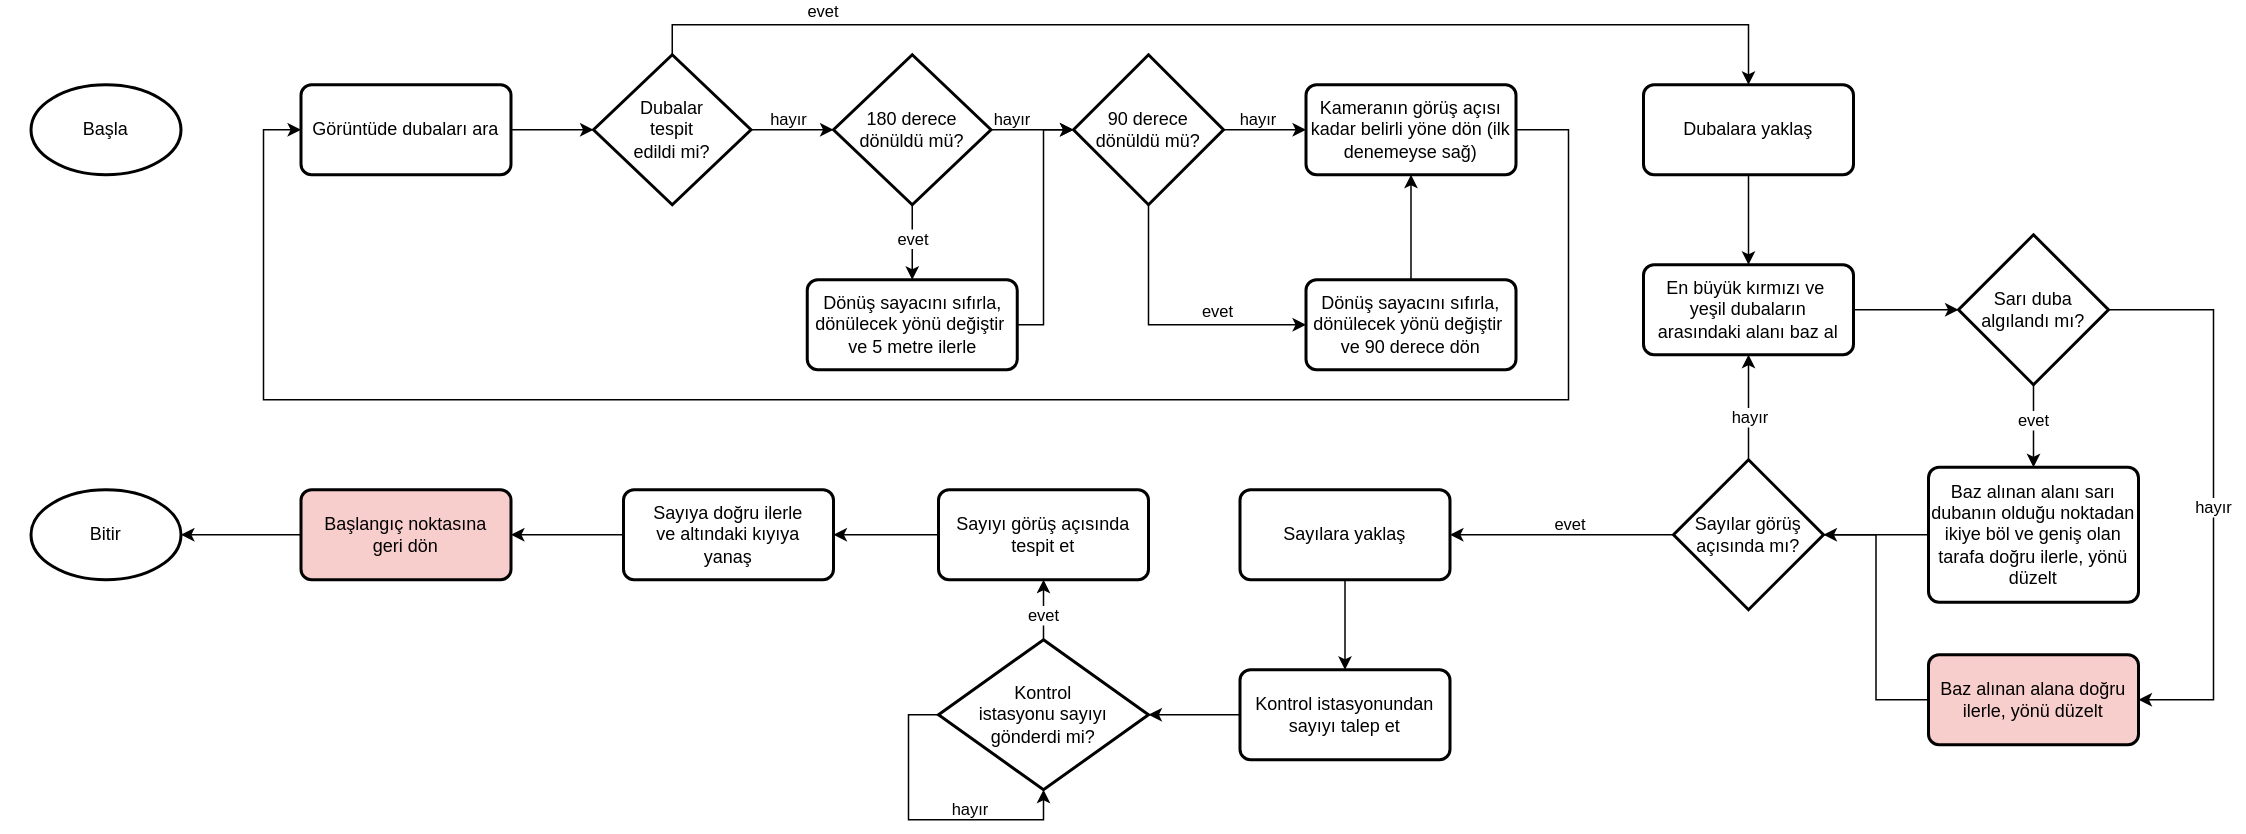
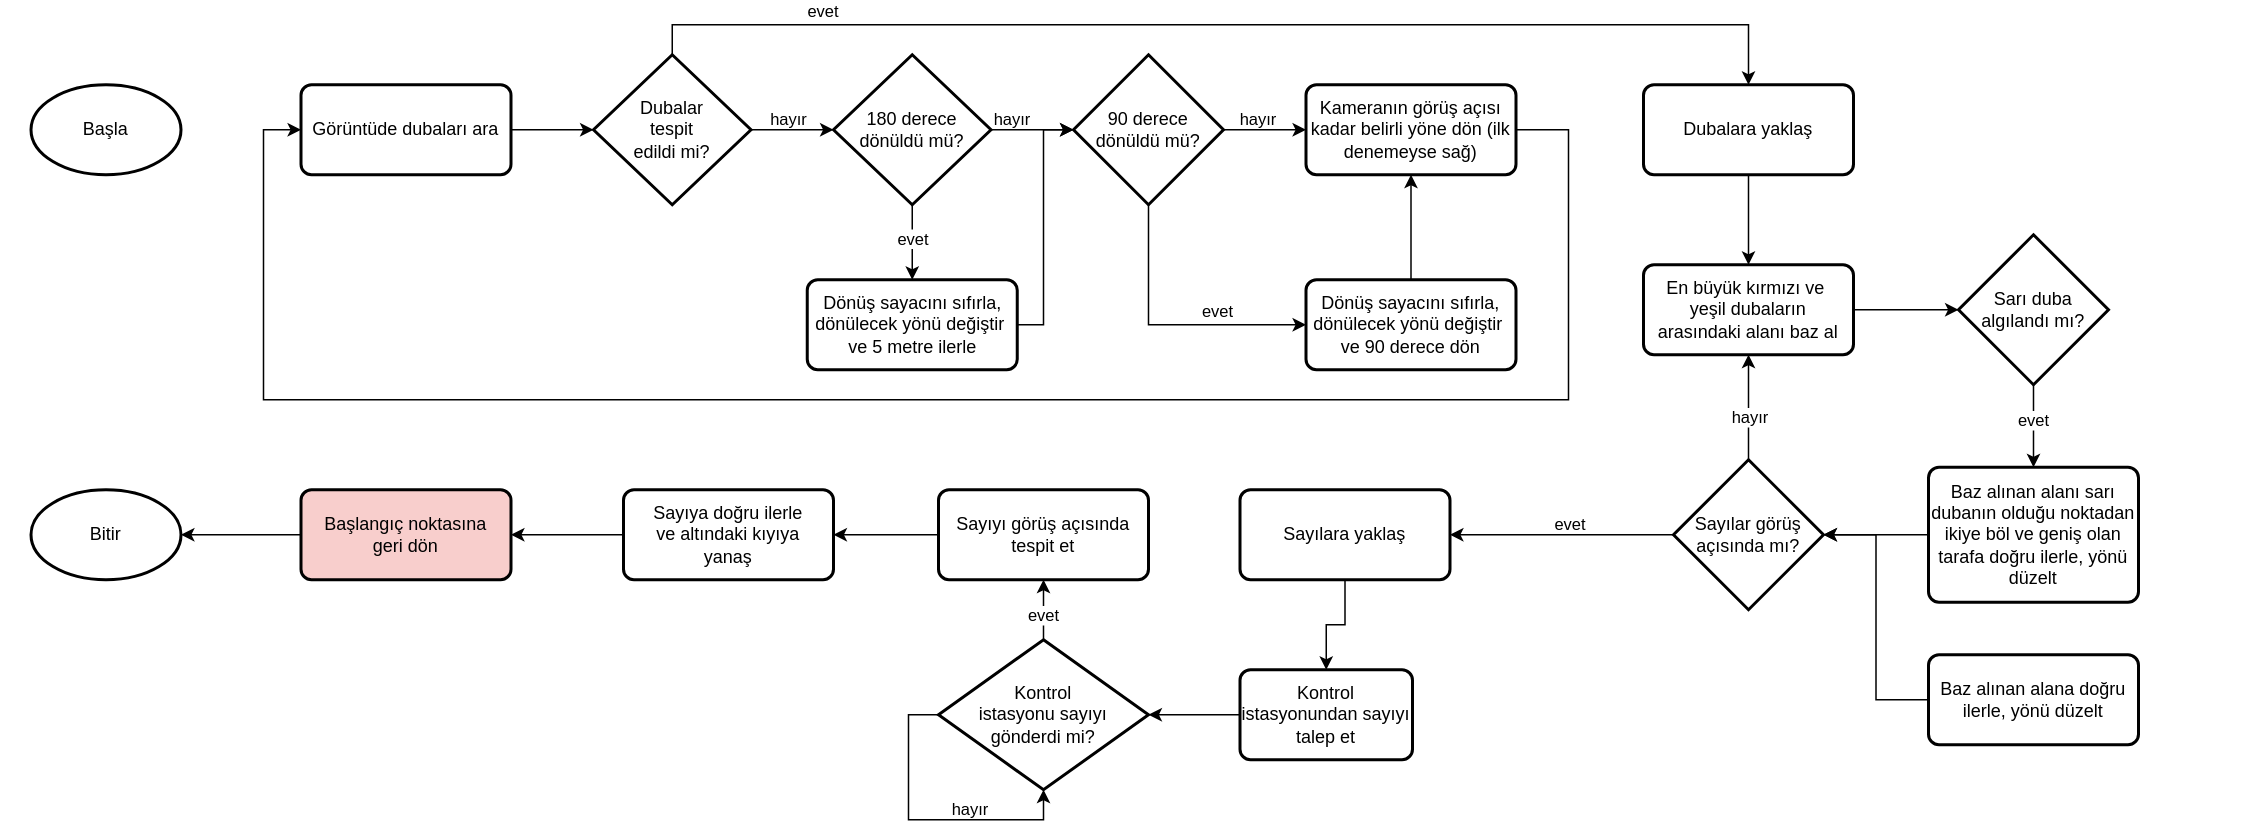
- <mxCell id="4" style="edgeStyle=orthogonalEdgeStyle;rounded=0;orthogonalLoop=1;jettySize=auto;html=1;entryX=1;entryY=0.5;entryDx=0;entryDy=0;" parent="1" source="8" target="9" edge="1"><mxGeometry relative="1" as="geometry"><Array as="points"><mxPoint x="1475" y="190" /><mxPoint x="1475" y="450" /></Array></mxGeometry></mxCell>
- <mxCell id="5" value="hayır" style="edgeLabel;html=1;align=center;verticalAlign=middle;resizable=0;points=[];" parent="4" vertex="1" connectable="0"><mxGeometry x="0.06" y="-1" relative="1" as="geometry"><mxPoint as="offset" /></mxGeometry></mxCell>
- <mxCell id="26" style="edgeStyle=orthogonalEdgeStyle;rounded=0;orthogonalLoop=1;jettySize=auto;html=1;entryX=1;entryY=0.5;entryDx=0;entryDy=0;entryPerimeter=0;endArrow=none;" parent="1" source="9" target="15" edge="1"><mxGeometry relative="1" as="geometry" /></mxCell>
+ <mxCell id="26" style="edgeStyle=orthogonalEdgeStyle;rounded=0;orthogonalLoop=1;jettySize=auto;html=1;entryX=1;entryY=0.5;entryDx=0;entryDy=0;entryPerimeter=0;" parent="1" source="9" target="15" edge="1"><mxGeometry relative="1" as="geometry" /></mxCell>
- <mxCell id="9" value="Baz alınan alana doğru ilerle, yönü düzelt" style="rounded=1;whiteSpace=wrap;html=1;absoluteArcSize=1;arcSize=14;strokeWidth=2;fillColor=#f8cecc;" parent="1" vertex="1"><mxGeometry x="1285" y="420" width="140" height="60" as="geometry" /></mxCell>
+ <mxCell id="9" value="Baz alınan alana doğru ilerle, yönü düzelt" style="rounded=1;whiteSpace=wrap;html=1;absoluteArcSize=1;arcSize=14;strokeWidth=2;" parent="1" vertex="1"><mxGeometry x="1285" y="420" width="140" height="60" as="geometry" /></mxCell>
- <mxCell id="56" value="Kontrol istasyonundan sayıyı talep et" style="rounded=1;whiteSpace=wrap;html=1;absoluteArcSize=1;arcSize=14;strokeWidth=2;" vertex="1" parent="1"><mxGeometry x="826" y="430" width="140" height="60" as="geometry" /></mxCell>
+ <mxCell id="56" value="Kontrol istasyonundan sayıyı talep et" style="rounded=1;whiteSpace=wrap;html=1;absoluteArcSize=1;arcSize=14;strokeWidth=2;" vertex="1" parent="1"><mxGeometry x="826" y="430" width="115" height="60" as="geometry" /></mxCell>
